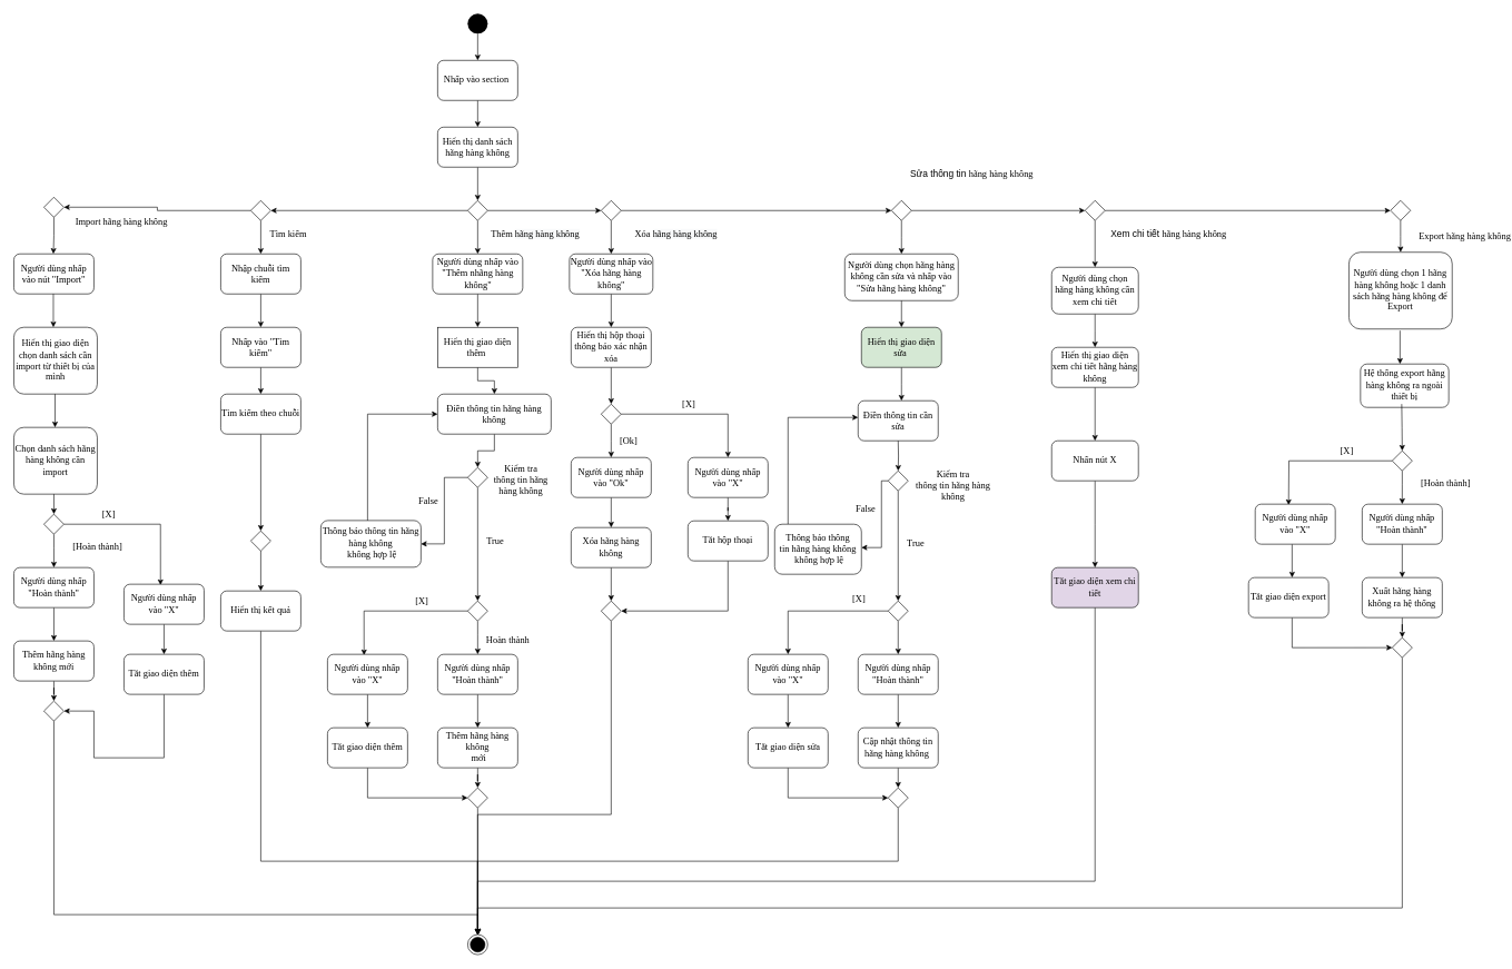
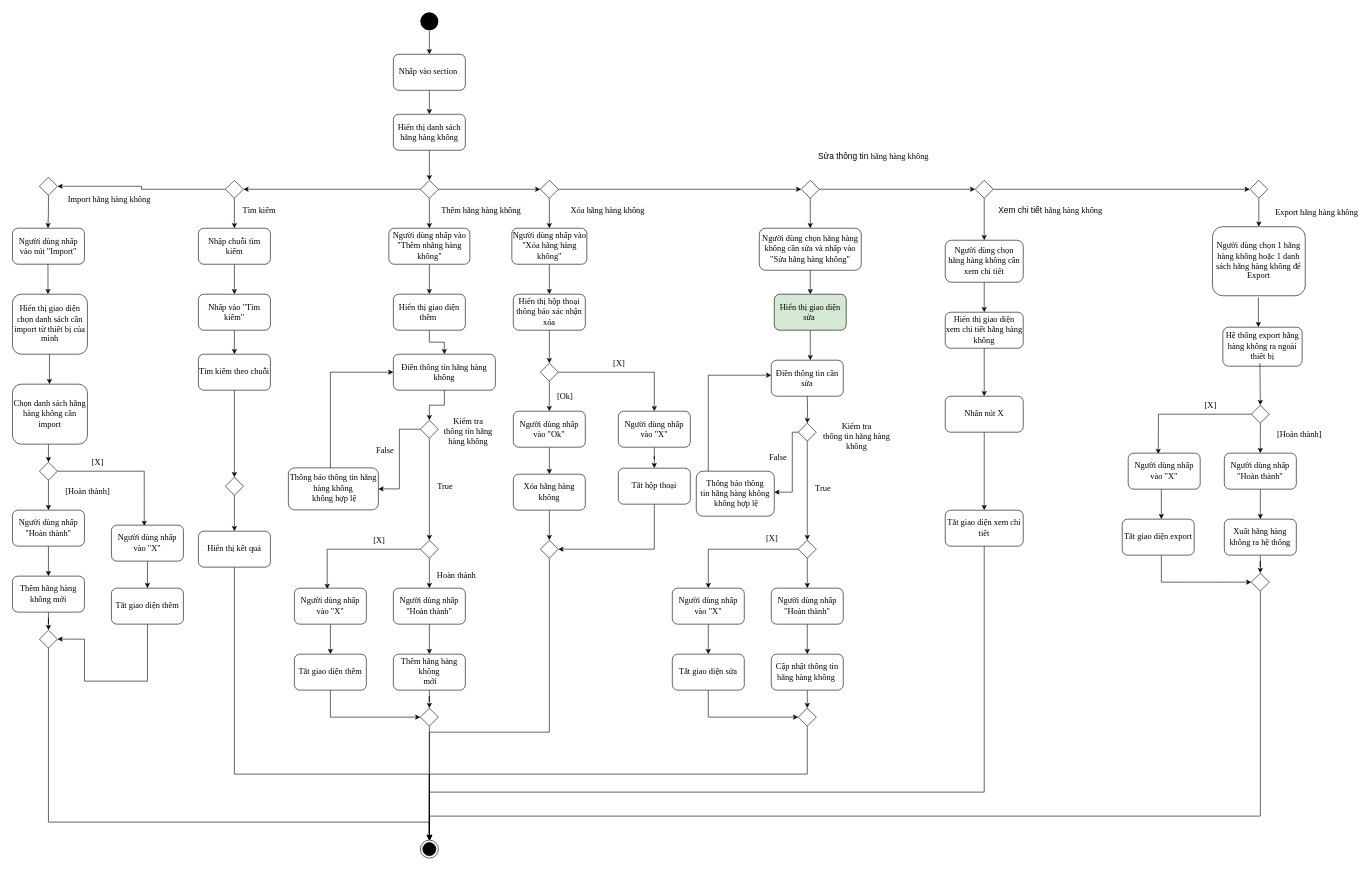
- <mxCell id="16" value="&lt;span style=&quot;font-size: 14px&quot;&gt;Hiển thị giao diện thêm&amp;nbsp;&lt;/span&gt;" style="whiteSpace=wrap;html=1;fontFamily=Verdana;fontSize=14;rounded=0;" parent="1" vertex="1"><mxGeometry x="655" y="490" width="120" height="60" as="geometry" /></mxCell>
+ <mxCell id="16" value="&lt;span style=&quot;font-size: 14px&quot;&gt;Hiển thị giao diện thêm&amp;nbsp;&lt;/span&gt;" style="rounded=1;whiteSpace=wrap;html=1;fontFamily=Verdana;fontSize=14;" parent="1" vertex="1"><mxGeometry x="655" y="490" width="120" height="60" as="geometry" /></mxCell>
- <mxCell id="122" value="&lt;span style=&quot;font-size: 14px&quot;&gt;Tắt giao diện xem chi tiết&lt;/span&gt;" style="rounded=1;whiteSpace=wrap;html=1;fontFamily=Verdana;fontSize=14;fillColor=#e1d5e7;" parent="1" vertex="1"><mxGeometry x="1575" y="850" width="130" height="60" as="geometry" /></mxCell>
+ <mxCell id="122" value="&lt;span style=&quot;font-size: 14px&quot;&gt;Tắt giao diện xem chi tiết&lt;/span&gt;" style="rounded=1;whiteSpace=wrap;html=1;fontFamily=Verdana;fontSize=14;" parent="1" vertex="1"><mxGeometry x="1575" y="850" width="130" height="60" as="geometry" /></mxCell>
